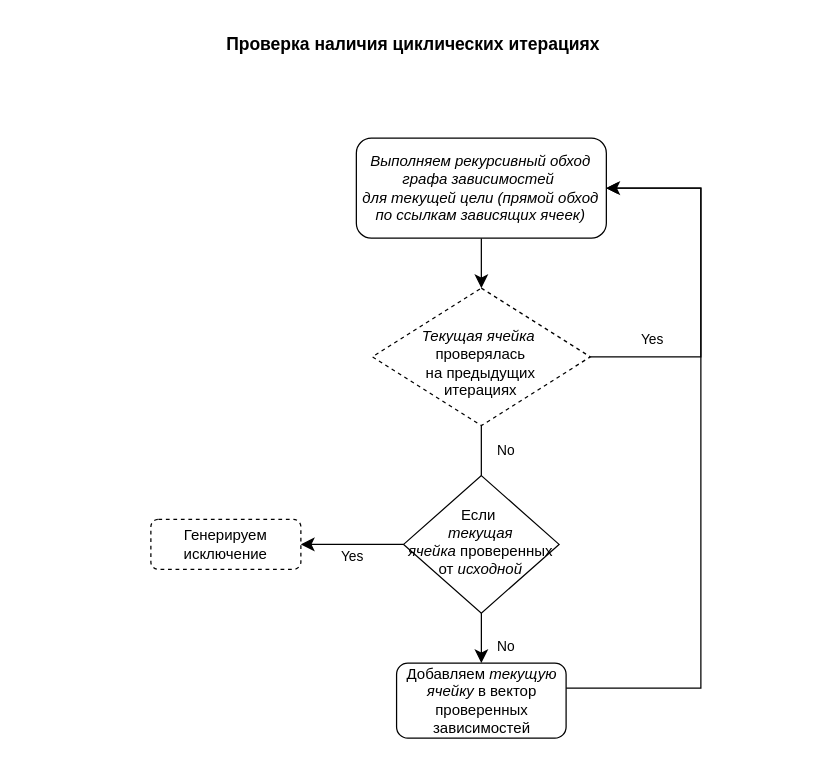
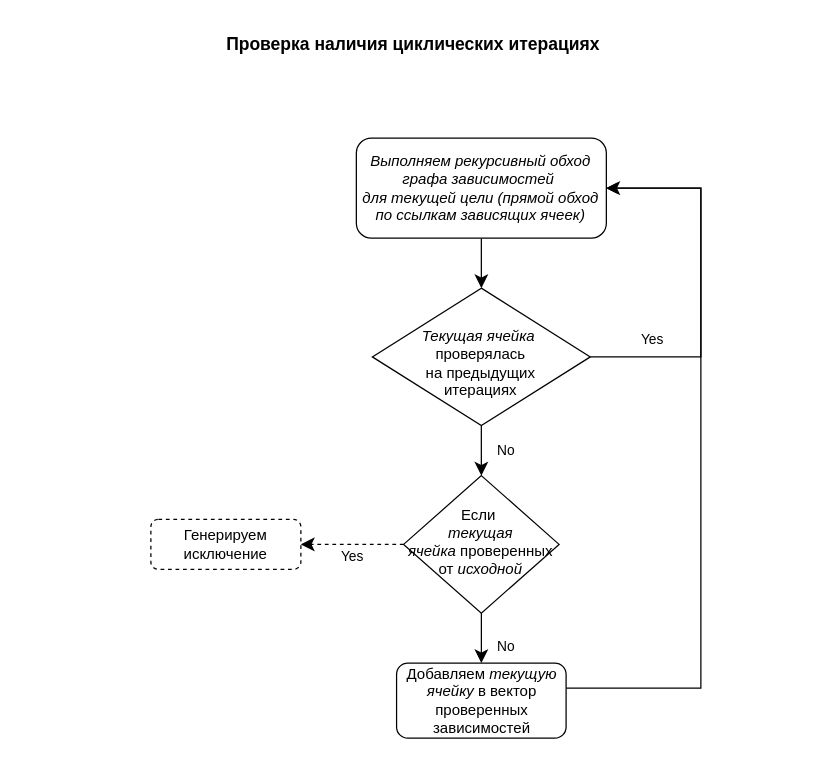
- <mxCell id="4" value="&lt;br&gt;&lt;i&gt;Текущая ячейка&lt;/i&gt;&amp;nbsp;&lt;br&gt;проверялась &lt;br&gt;на предыдущих&lt;br&gt;итерациях" style="rhombus;whiteSpace=wrap;html=1;shadow=0;fontFamily=Helvetica;fontSize=12;align=center;strokeWidth=1;spacing=6;spacingTop=-4;dashed=1;" parent="1" vertex="1"><mxGeometry x="297.18" y="230" width="174.38" height="110" as="geometry" /></mxCell>
+ <mxCell id="4" value="&lt;br&gt;&lt;i&gt;Текущая ячейка&lt;/i&gt;&amp;nbsp;&lt;br&gt;проверялась &lt;br&gt;на предыдущих&lt;br&gt;итерациях" style="rhombus;whiteSpace=wrap;html=1;shadow=0;fontFamily=Helvetica;fontSize=12;align=center;strokeWidth=1;spacing=6;spacingTop=-4;" parent="1" vertex="1"><mxGeometry x="297.18" y="230" width="174.38" height="110" as="geometry" /></mxCell>
- <mxCell id="3" value="No" style="rounded=0;html=1;jettySize=auto;orthogonalLoop=1;fontSize=11;endArrow=none;endFill=1;endSize=8;strokeWidth=1;shadow=0;labelBackgroundColor=none;edgeStyle=orthogonalEdgeStyle;" parent="1" source="4" target="7" edge="1"><mxGeometry x="0.006" y="20" relative="1" as="geometry"><mxPoint as="offset" /></mxGeometry></mxCell>
+ <mxCell id="3" value="No" style="rounded=0;html=1;jettySize=auto;orthogonalLoop=1;fontSize=11;endArrow=classic;endFill=1;endSize=8;strokeWidth=1;shadow=0;labelBackgroundColor=none;edgeStyle=orthogonalEdgeStyle;" parent="1" source="4" target="7" edge="1"><mxGeometry x="0.006" y="20" relative="1" as="geometry"><mxPoint as="offset" /></mxGeometry></mxCell>
- <mxCell id="6" value="Yes" style="edgeStyle=orthogonalEdgeStyle;rounded=0;html=1;jettySize=auto;orthogonalLoop=1;fontSize=11;endArrow=classic;endFill=1;endSize=8;strokeWidth=1;shadow=0;labelBackgroundColor=none;" parent="1" source="7" target="10" edge="1"><mxGeometry y="10" relative="1" as="geometry"><mxPoint as="offset" /></mxGeometry></mxCell>
+ <mxCell id="6" value="Yes" style="edgeStyle=orthogonalEdgeStyle;rounded=0;html=1;jettySize=auto;orthogonalLoop=1;fontSize=11;endArrow=classic;endFill=1;endSize=8;strokeWidth=1;shadow=0;labelBackgroundColor=none;dashed=1;" parent="1" source="7" target="10" edge="1"><mxGeometry y="10" relative="1" as="geometry"><mxPoint as="offset" /></mxGeometry></mxCell>
